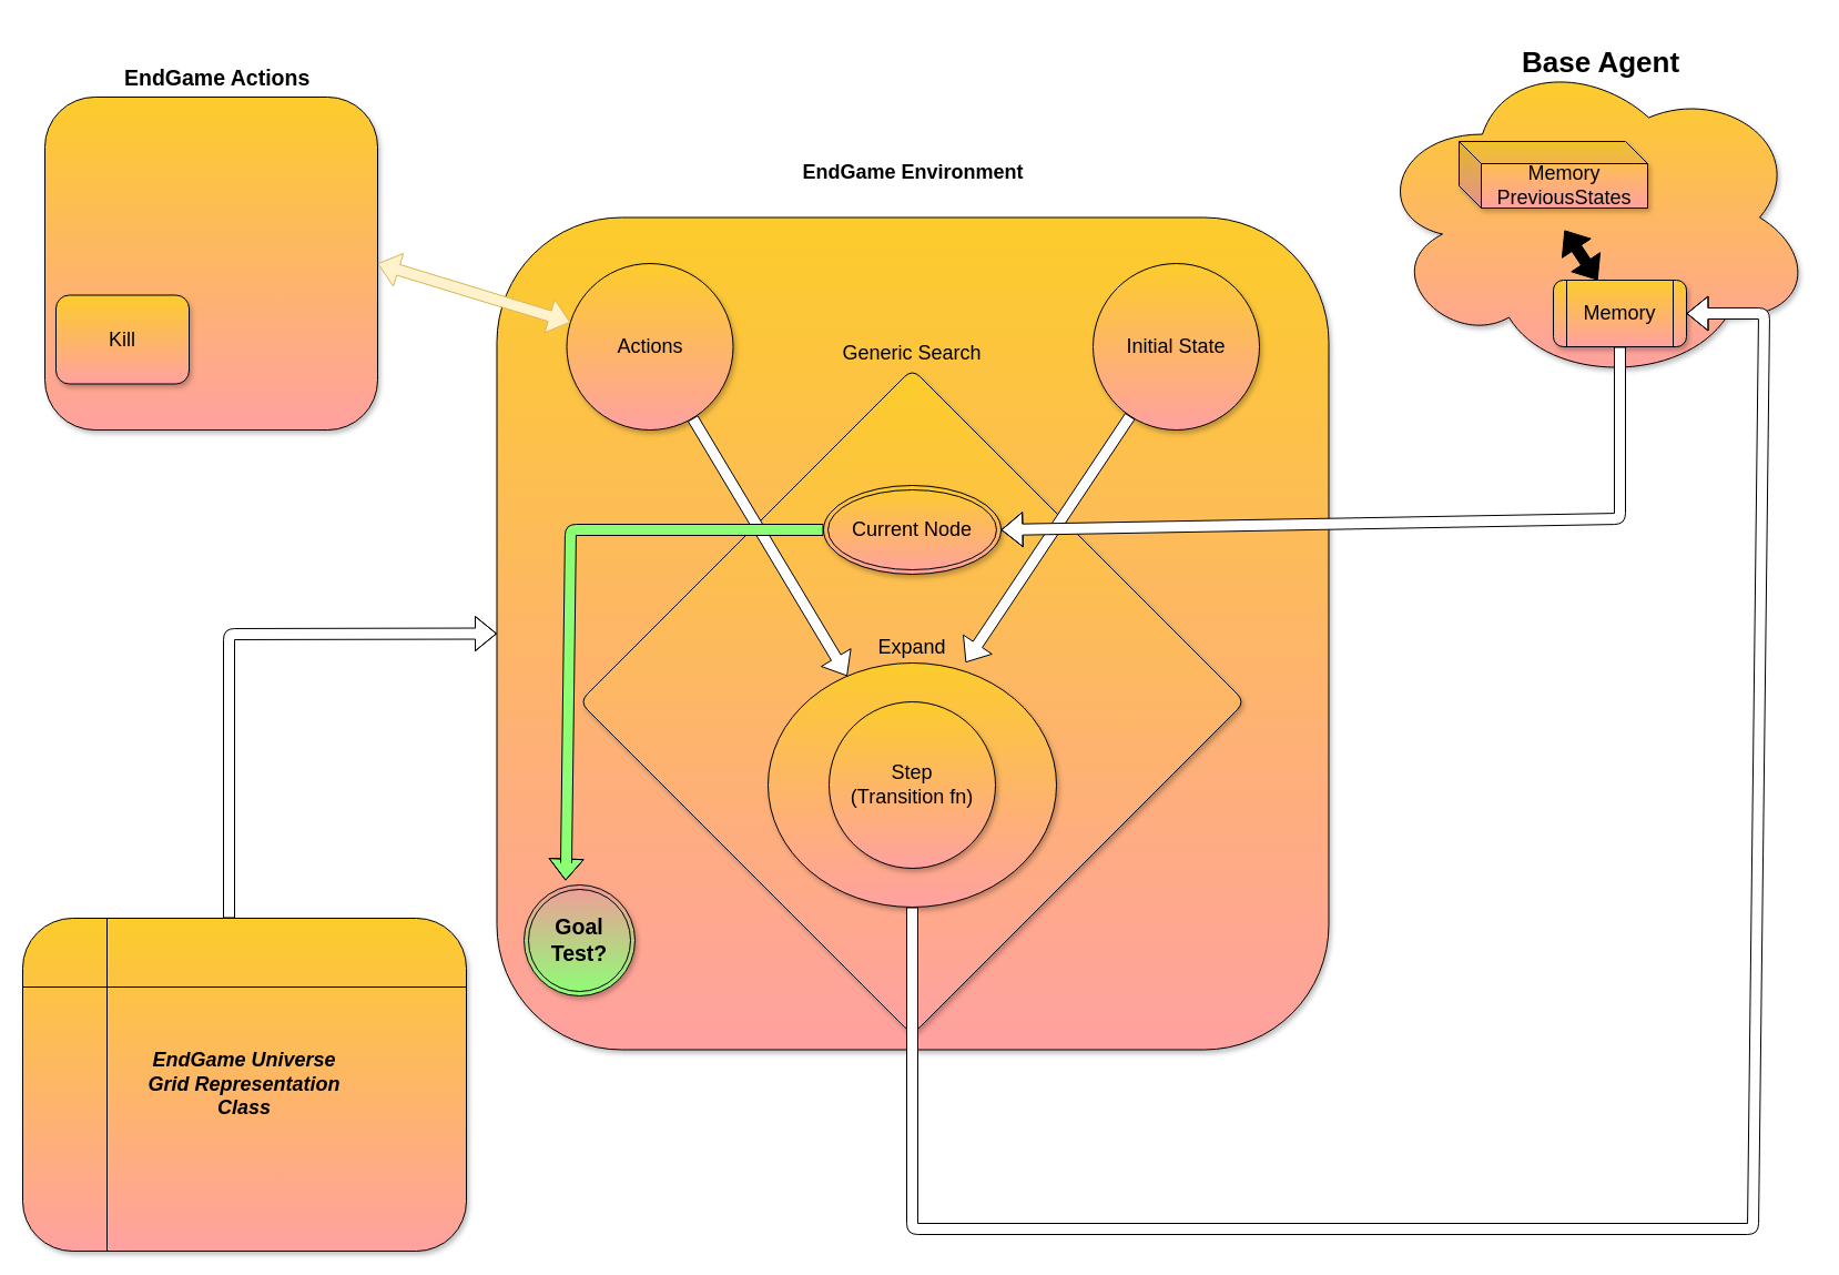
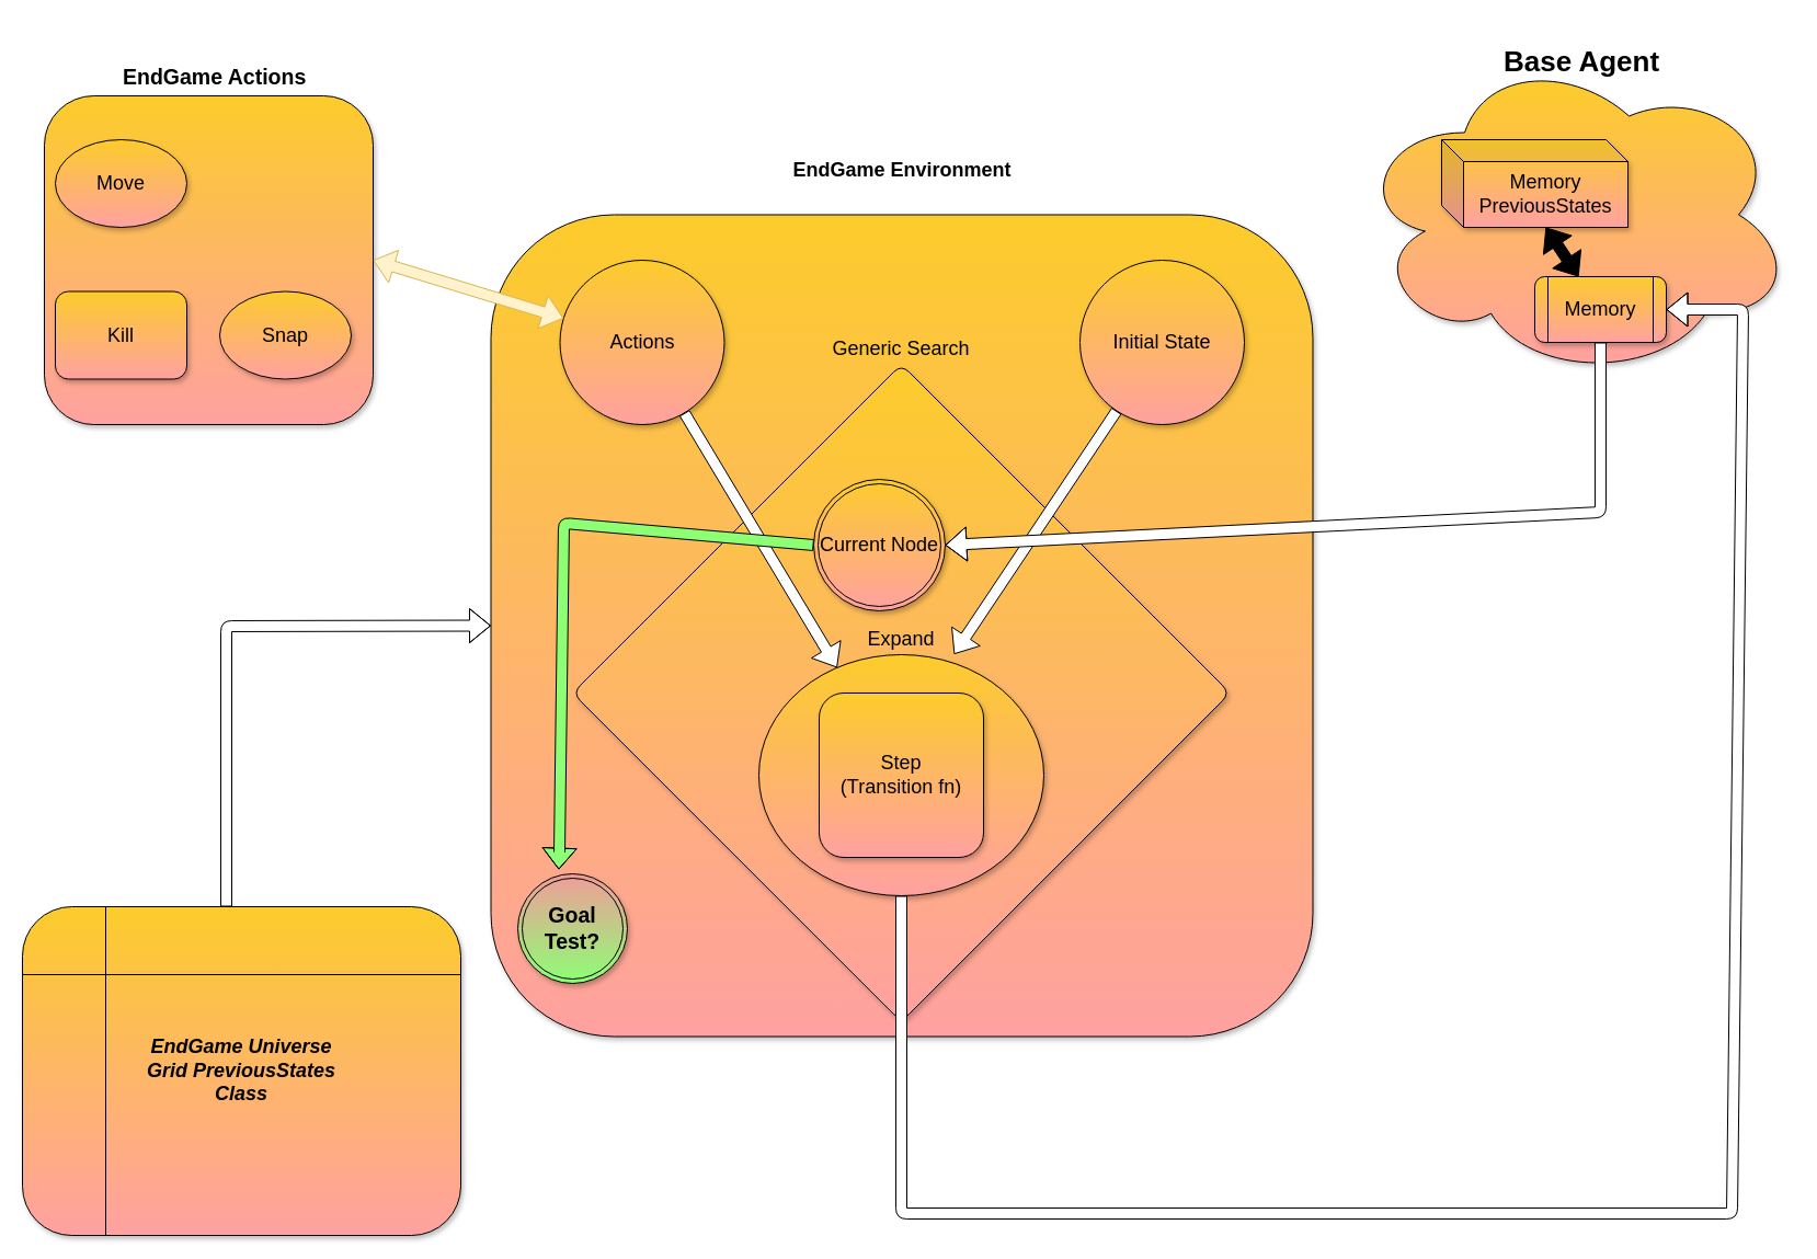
- <mxCell id="9" value="Memory&lt;br&gt;PreviousStates" style="shape=cube;whiteSpace=wrap;html=1;boundedLbl=1;backgroundOutline=1;darkOpacity=0.05;darkOpacity2=0.1;rounded=1;shadow=1;glass=0;comic=0;labelBackgroundColor=none;fillColor=#FCCC2B;gradientColor=#FFA1A1;fontSize=18;" vertex="1" parent="1"><mxGeometry x="1315" y="127" width="170" height="60" as="geometry" /></mxCell>
+ <mxCell id="9" value="Memory&lt;br&gt;PreviousStates" style="shape=cube;whiteSpace=wrap;html=1;boundedLbl=1;backgroundOutline=1;darkOpacity=0.05;darkOpacity2=0.1;rounded=1;shadow=1;glass=0;comic=0;labelBackgroundColor=none;fillColor=#FCCC2B;gradientColor=#FFA1A1;fontSize=18;" vertex="1" parent="1"><mxGeometry x="1315" y="127" width="170" height="80" as="geometry" /></mxCell>
+ <mxCell id="22" value="Move" style="ellipse;whiteSpace=wrap;html=1;rounded=1;shadow=1;glass=0;comic=0;labelBackgroundColor=none;fillColor=#FCCC2B;gradientColor=#FFA1A1;fontSize=18;" vertex="1" parent="1"><mxGeometry x="50" y="127" width="120" height="80" as="geometry" /></mxCell>
+ <mxCell id="24" value="Snap" style="ellipse;whiteSpace=wrap;html=1;rounded=1;shadow=1;glass=0;comic=0;labelBackgroundColor=none;fillColor=#FCCC2B;gradientColor=#FFA1A1;fontSize=18;" vertex="1" parent="1"><mxGeometry x="200" y="265.5" width="120" height="80" as="geometry" /></mxCell>
- <mxCell id="15" value="Current Node" style="ellipse;shape=doubleEllipse;whiteSpace=wrap;html=1;rounded=1;shadow=1;glass=0;comic=0;labelBackgroundColor=none;fillColor=#FCCC2B;gradientColor=#FFA1A1;fontSize=18;" vertex="1" parent="1"><mxGeometry x="742" y="437" width="160" height="80" as="geometry" /></mxCell>
+ <mxCell id="15" value="Current Node" style="ellipse;shape=doubleEllipse;whiteSpace=wrap;html=1;rounded=1;shadow=1;glass=0;comic=0;labelBackgroundColor=none;fillColor=#FCCC2B;gradientColor=#FFA1A1;fontSize=18;" vertex="1" parent="1"><mxGeometry x="742" y="437" width="120" height="120" as="geometry" /></mxCell>
- <mxCell id="14" value="Step &lt;br&gt;(Transition fn)" style="ellipse;whiteSpace=wrap;html=1;rounded=1;shadow=1;glass=0;comic=0;labelBackgroundColor=none;fillColor=#FCCC2B;gradientColor=#FFA1A1;fontSize=18;" vertex="1" parent="1"><mxGeometry x="747" y="632" width="150" height="150" as="geometry" /></mxCell>
+ <mxCell id="14" value="Step &lt;br&gt;(Transition fn)" style="whiteSpace=wrap;html=1;shadow=1;glass=0;comic=0;labelBackgroundColor=none;fillColor=#FCCC2B;gradientColor=#FFA1A1;fontSize=18;rounded=1;" vertex="1" parent="1"><mxGeometry x="747" y="632" width="150" height="150" as="geometry" /></mxCell>
- <mxCell id="3" value="&lt;h4&gt;&lt;b&gt;&lt;i&gt;EndGame Universe&lt;br&gt; &lt;/i&gt;&lt;/b&gt;&lt;b&gt;&lt;i&gt;Grid Representation&lt;br&gt;&lt;/i&gt;&lt;/b&gt;&lt;b&gt;&lt;i&gt;Class&lt;/i&gt;&lt;/b&gt;&lt;/h4&gt;" style="shape=internalStorage;whiteSpace=wrap;html=1;backgroundOutline=1;rounded=1;shadow=1;glass=0;comic=0;labelBackgroundColor=none;fillColor=#FCCC2B;gradientColor=#FFA1A1;fontSize=18;dx=76;dy=62;" vertex="1" parent="1"><mxGeometry x="20" y="827" width="400" height="300" as="geometry" /></mxCell>
+ <mxCell id="3" value="&lt;h4&gt;&lt;b&gt;&lt;i&gt;EndGame Universe&lt;br&gt; &lt;/i&gt;&lt;/b&gt;&lt;b&gt;&lt;i&gt;Grid PreviousStates&lt;br&gt;&lt;/i&gt;&lt;/b&gt;&lt;b&gt;&lt;i&gt;Class&lt;/i&gt;&lt;/b&gt;&lt;/h4&gt;" style="shape=internalStorage;whiteSpace=wrap;html=1;backgroundOutline=1;rounded=1;shadow=1;glass=0;comic=0;labelBackgroundColor=none;fillColor=#FCCC2B;gradientColor=#FFA1A1;fontSize=18;dx=76;dy=62;" vertex="1" parent="1"><mxGeometry x="20" y="827" width="400" height="300" as="geometry" /></mxCell>
